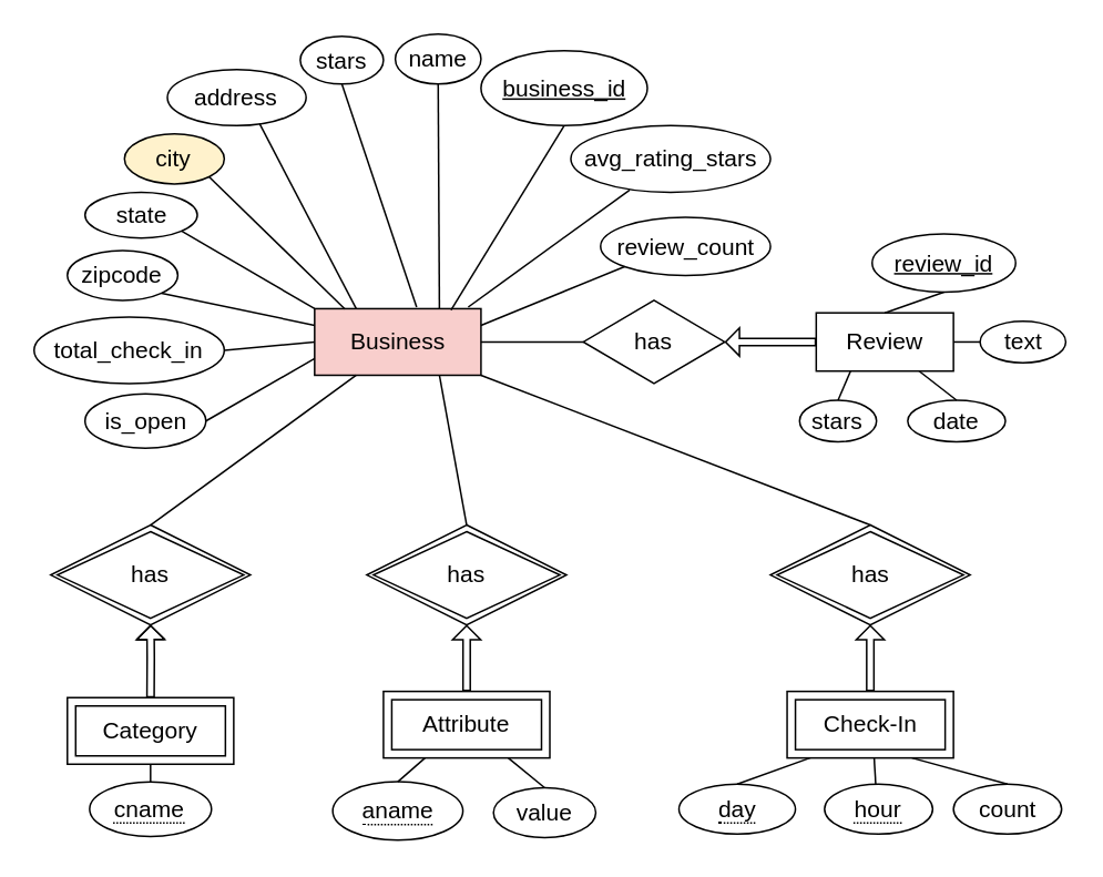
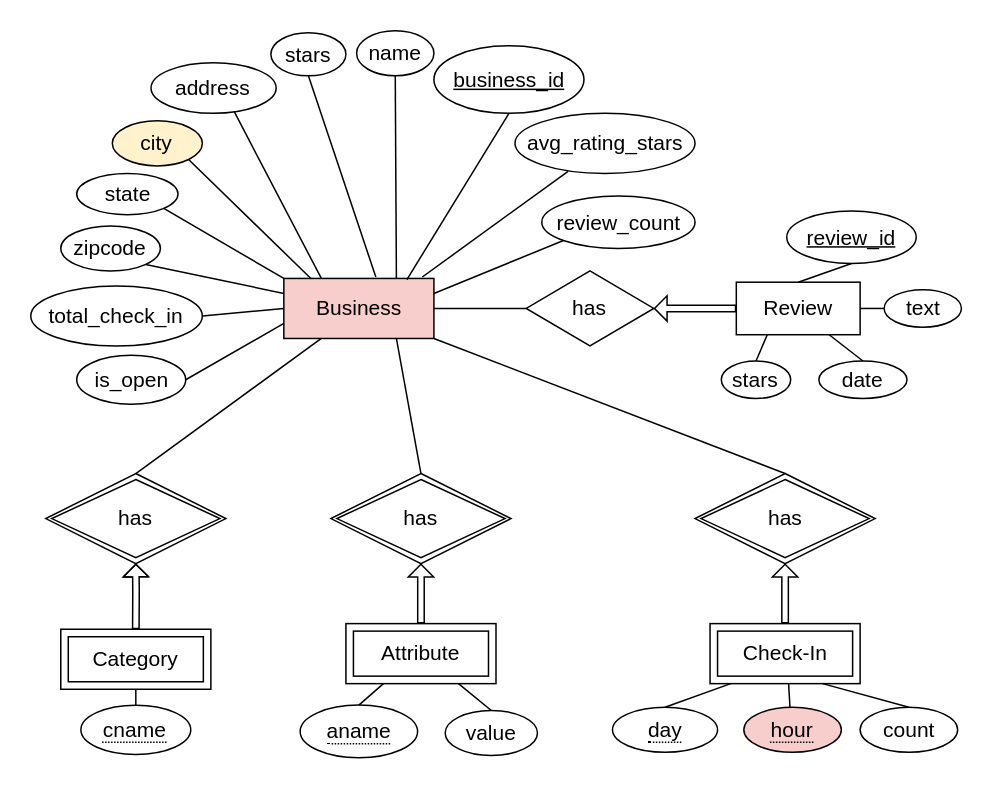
- <mxCell id="33" value="&lt;span style=&quot;border-bottom: 1px dotted&quot;&gt;hour&lt;/span&gt;" style="ellipse;whiteSpace=wrap;html=1;align=center;fontSize=14;" parent="1" vertex="1"><mxGeometry x="495.13" y="470.75" width="65" height="30" as="geometry" /></mxCell>
+ <mxCell id="33" value="&lt;span style=&quot;border-bottom: 1px dotted&quot;&gt;hour&lt;/span&gt;" style="ellipse;whiteSpace=wrap;html=1;align=center;fontSize=14;fillColor=#f8cecc;" parent="1" vertex="1"><mxGeometry x="495.13" y="470.75" width="65" height="30" as="geometry" /></mxCell>
